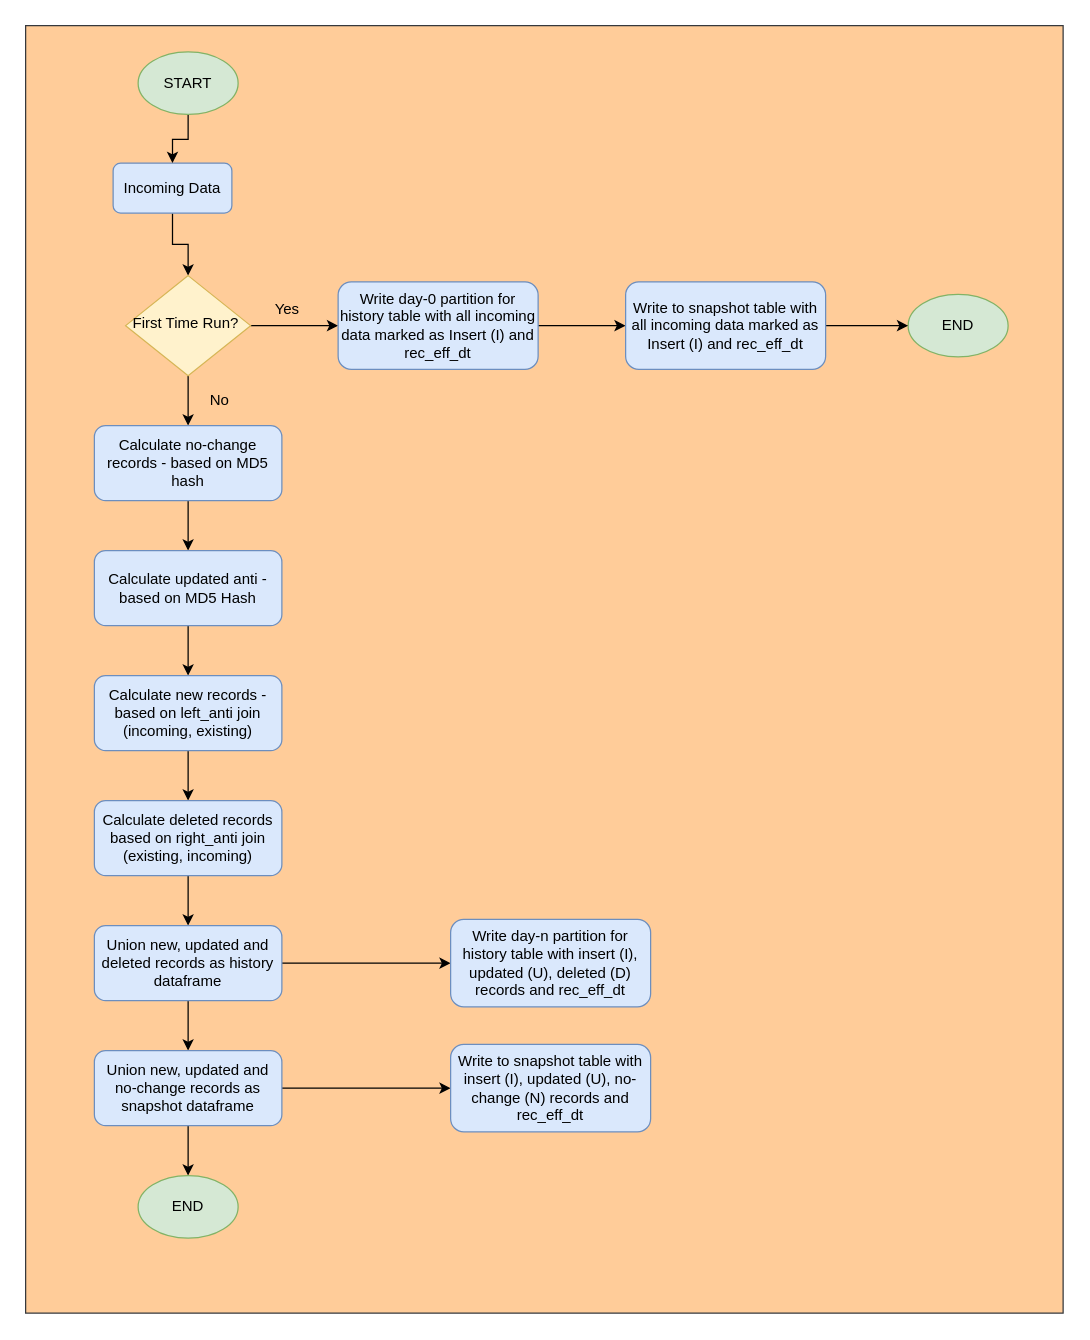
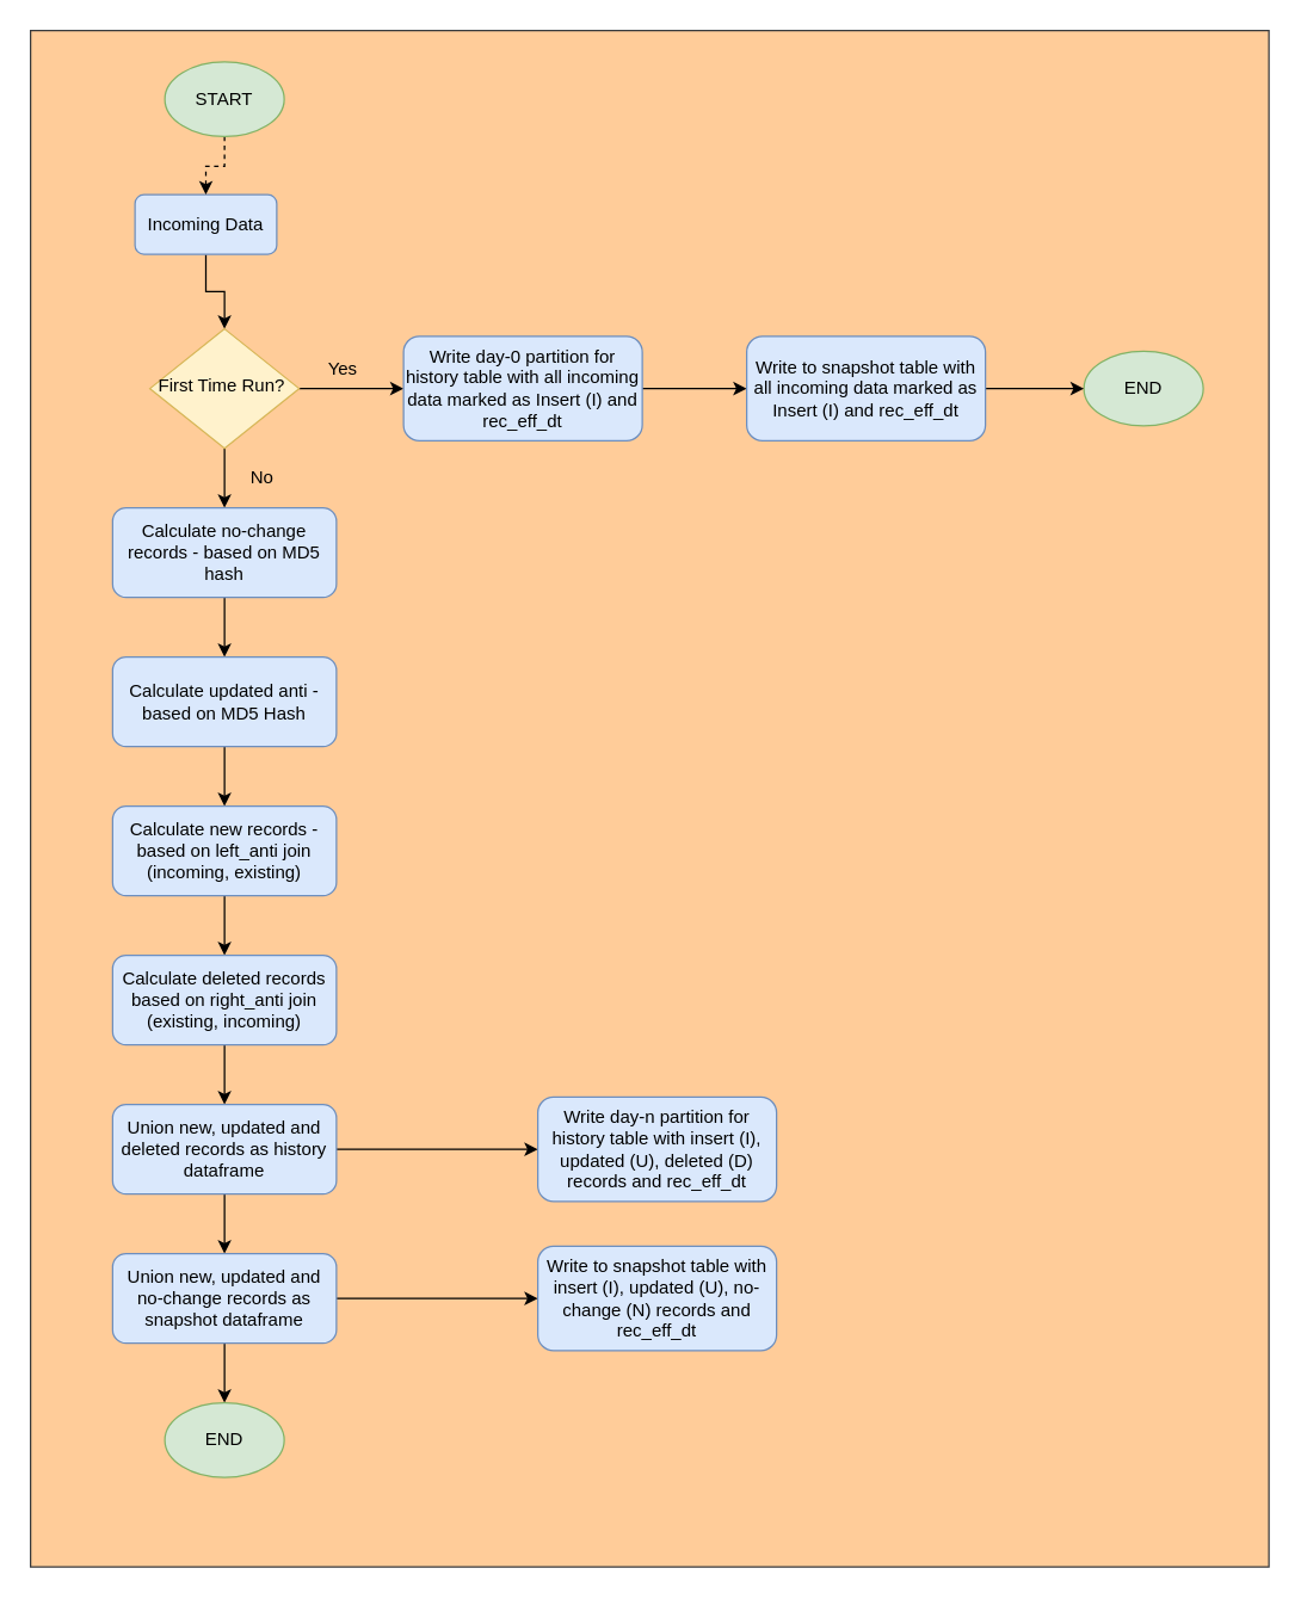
- <mxCell id="13" style="edgeStyle=orthogonalEdgeStyle;rounded=0;orthogonalLoop=1;jettySize=auto;html=1;exitX=0.5;exitY=1;exitDx=0;exitDy=0;entryX=0.5;entryY=0;entryDx=0;entryDy=0;" edge="1" parent="1" source="14" target="4"><mxGeometry relative="1" as="geometry" /></mxCell>
+ <mxCell id="13" style="edgeStyle=orthogonalEdgeStyle;rounded=0;orthogonalLoop=1;jettySize=auto;html=1;exitX=0.5;exitY=1;exitDx=0;exitDy=0;entryX=0.5;entryY=0;entryDx=0;entryDy=0;dashed=1;" edge="1" parent="1" source="14" target="4"><mxGeometry relative="1" as="geometry" /></mxCell>
